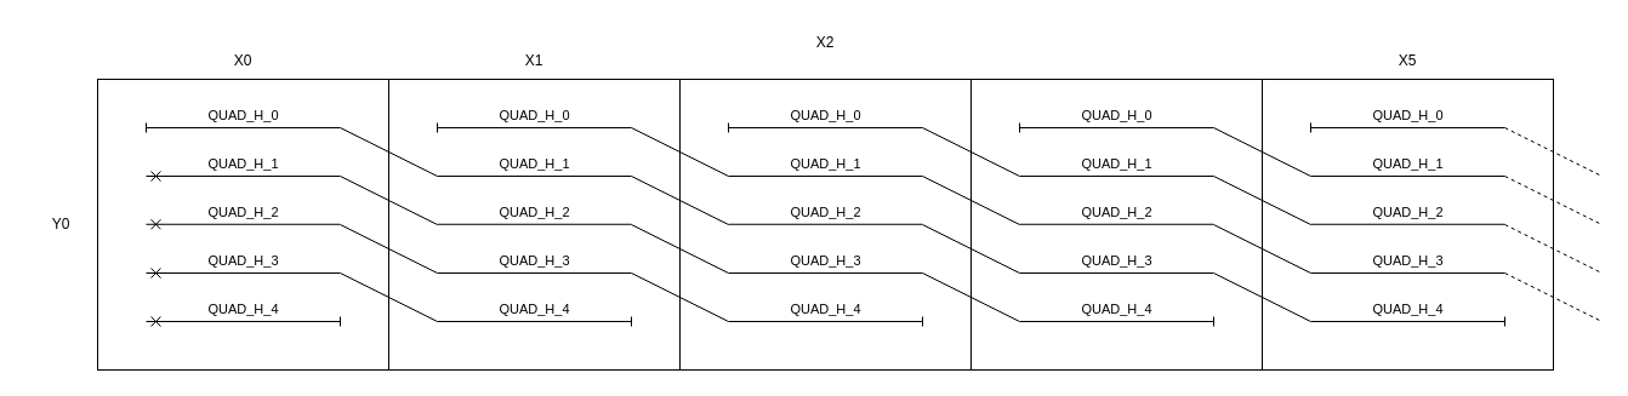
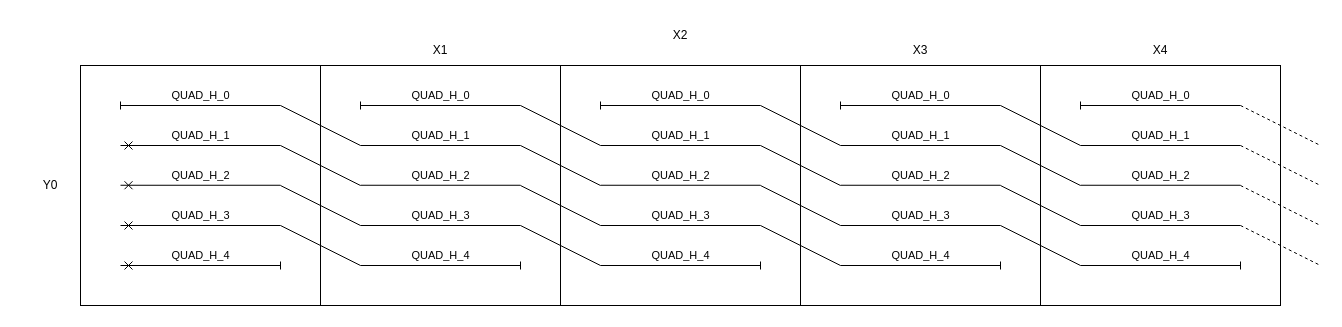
- <mxCell id="52" value="X0" style="text;html=1;align=center;verticalAlign=middle;whiteSpace=wrap;rounded=0;" vertex="1" parent="1"><mxGeometry x="170" y="35" width="60" height="30" as="geometry" /></mxCell>
+ <mxCell id="55" value="&lt;div&gt;X3&lt;/div&gt;" style="text;html=1;align=center;verticalAlign=middle;whiteSpace=wrap;rounded=0;" vertex="1" parent="1"><mxGeometry x="890" y="35" width="60" height="30" as="geometry" /></mxCell>
- <mxCell id="56" value="X5" style="text;html=1;align=center;verticalAlign=middle;whiteSpace=wrap;rounded=0;" vertex="1" parent="1"><mxGeometry x="1130" y="35" width="60" height="30" as="geometry" /></mxCell>
+ <mxCell id="56" value="X4" style="text;html=1;align=center;verticalAlign=middle;whiteSpace=wrap;rounded=0;" vertex="1" parent="1"><mxGeometry x="1130" y="35" width="60" height="30" as="geometry" /></mxCell>
